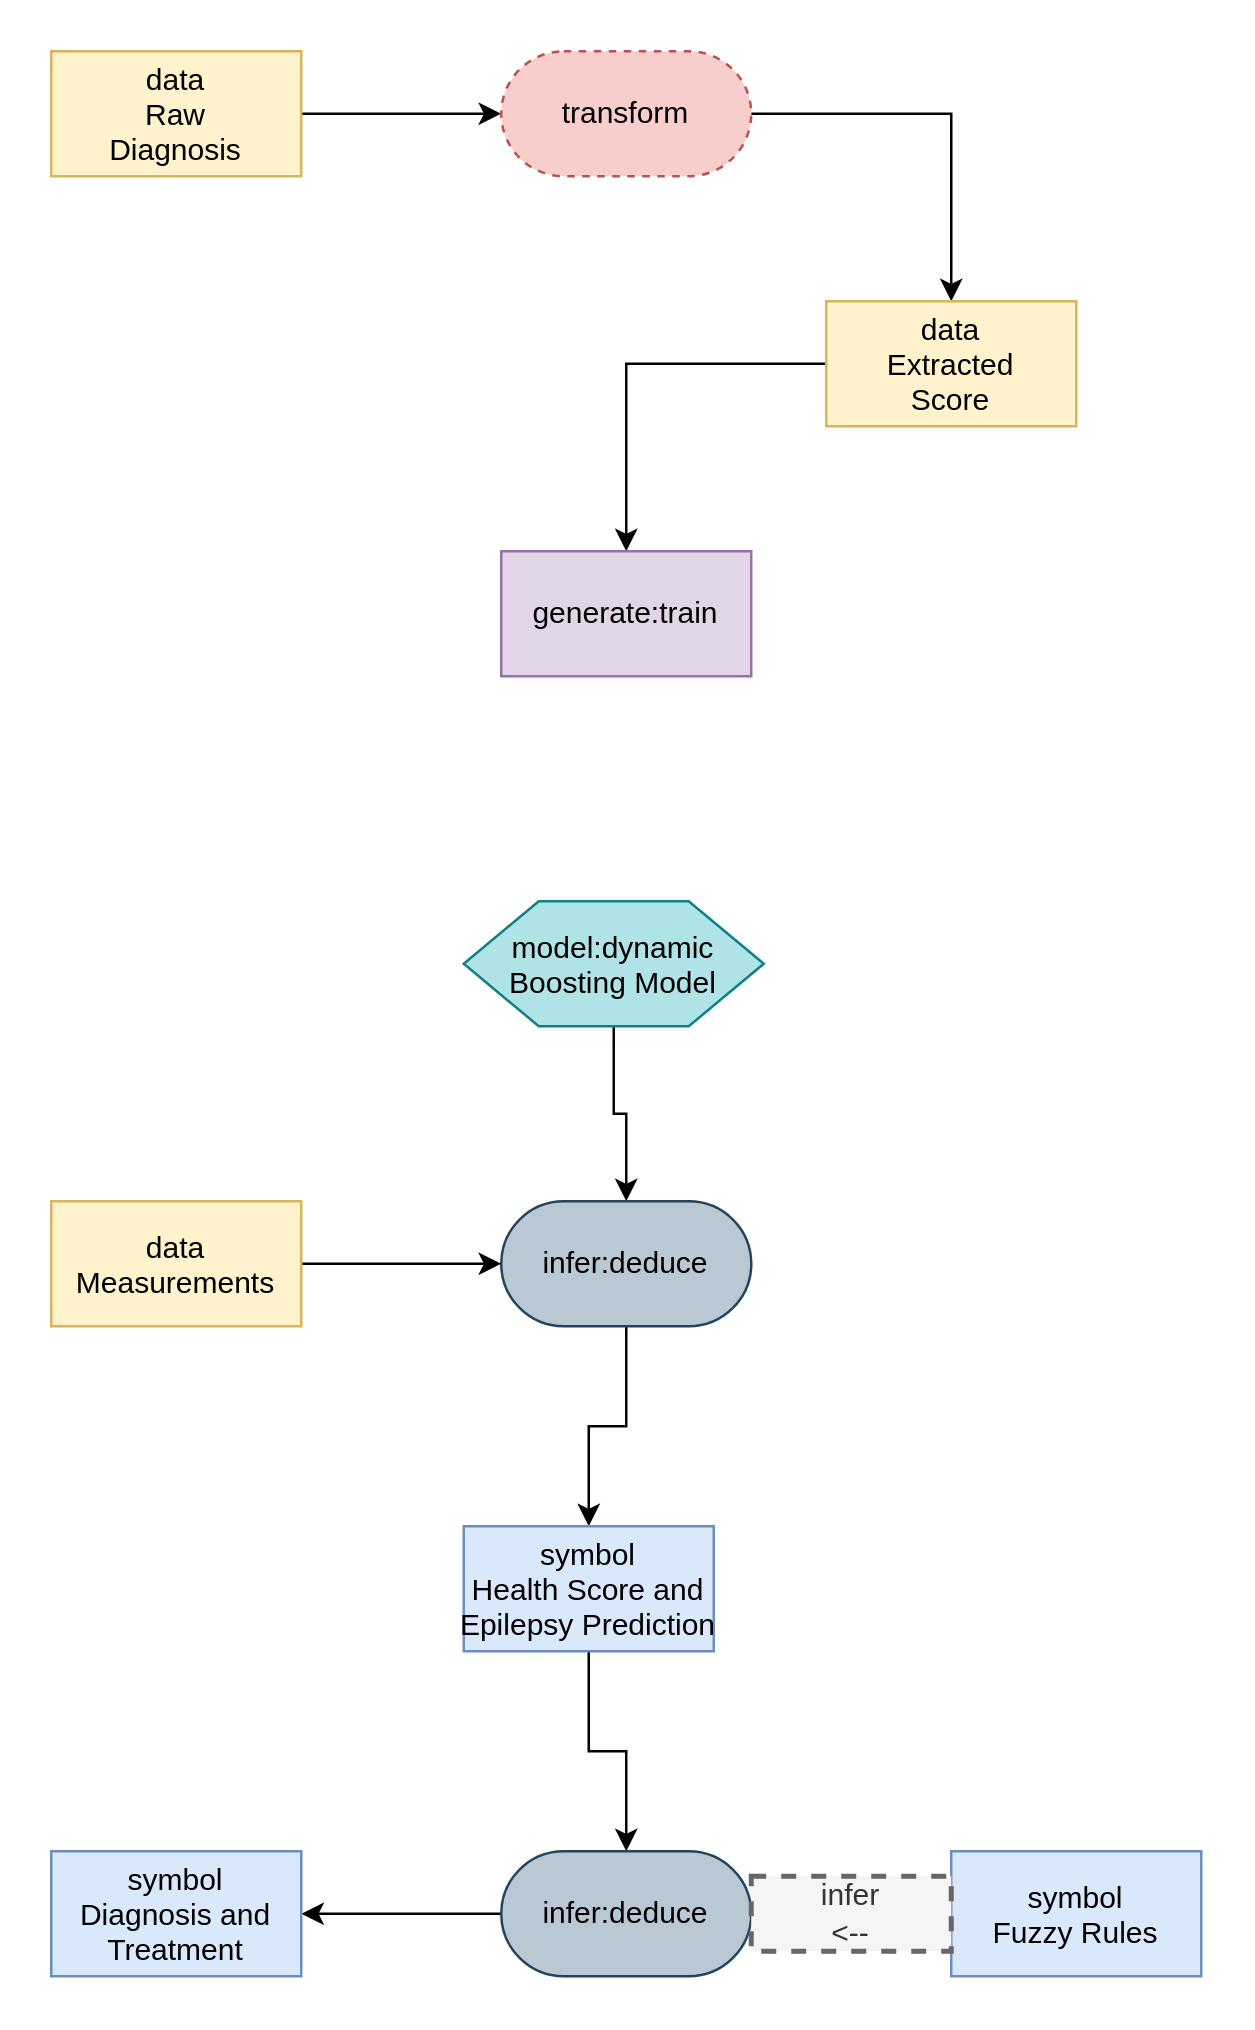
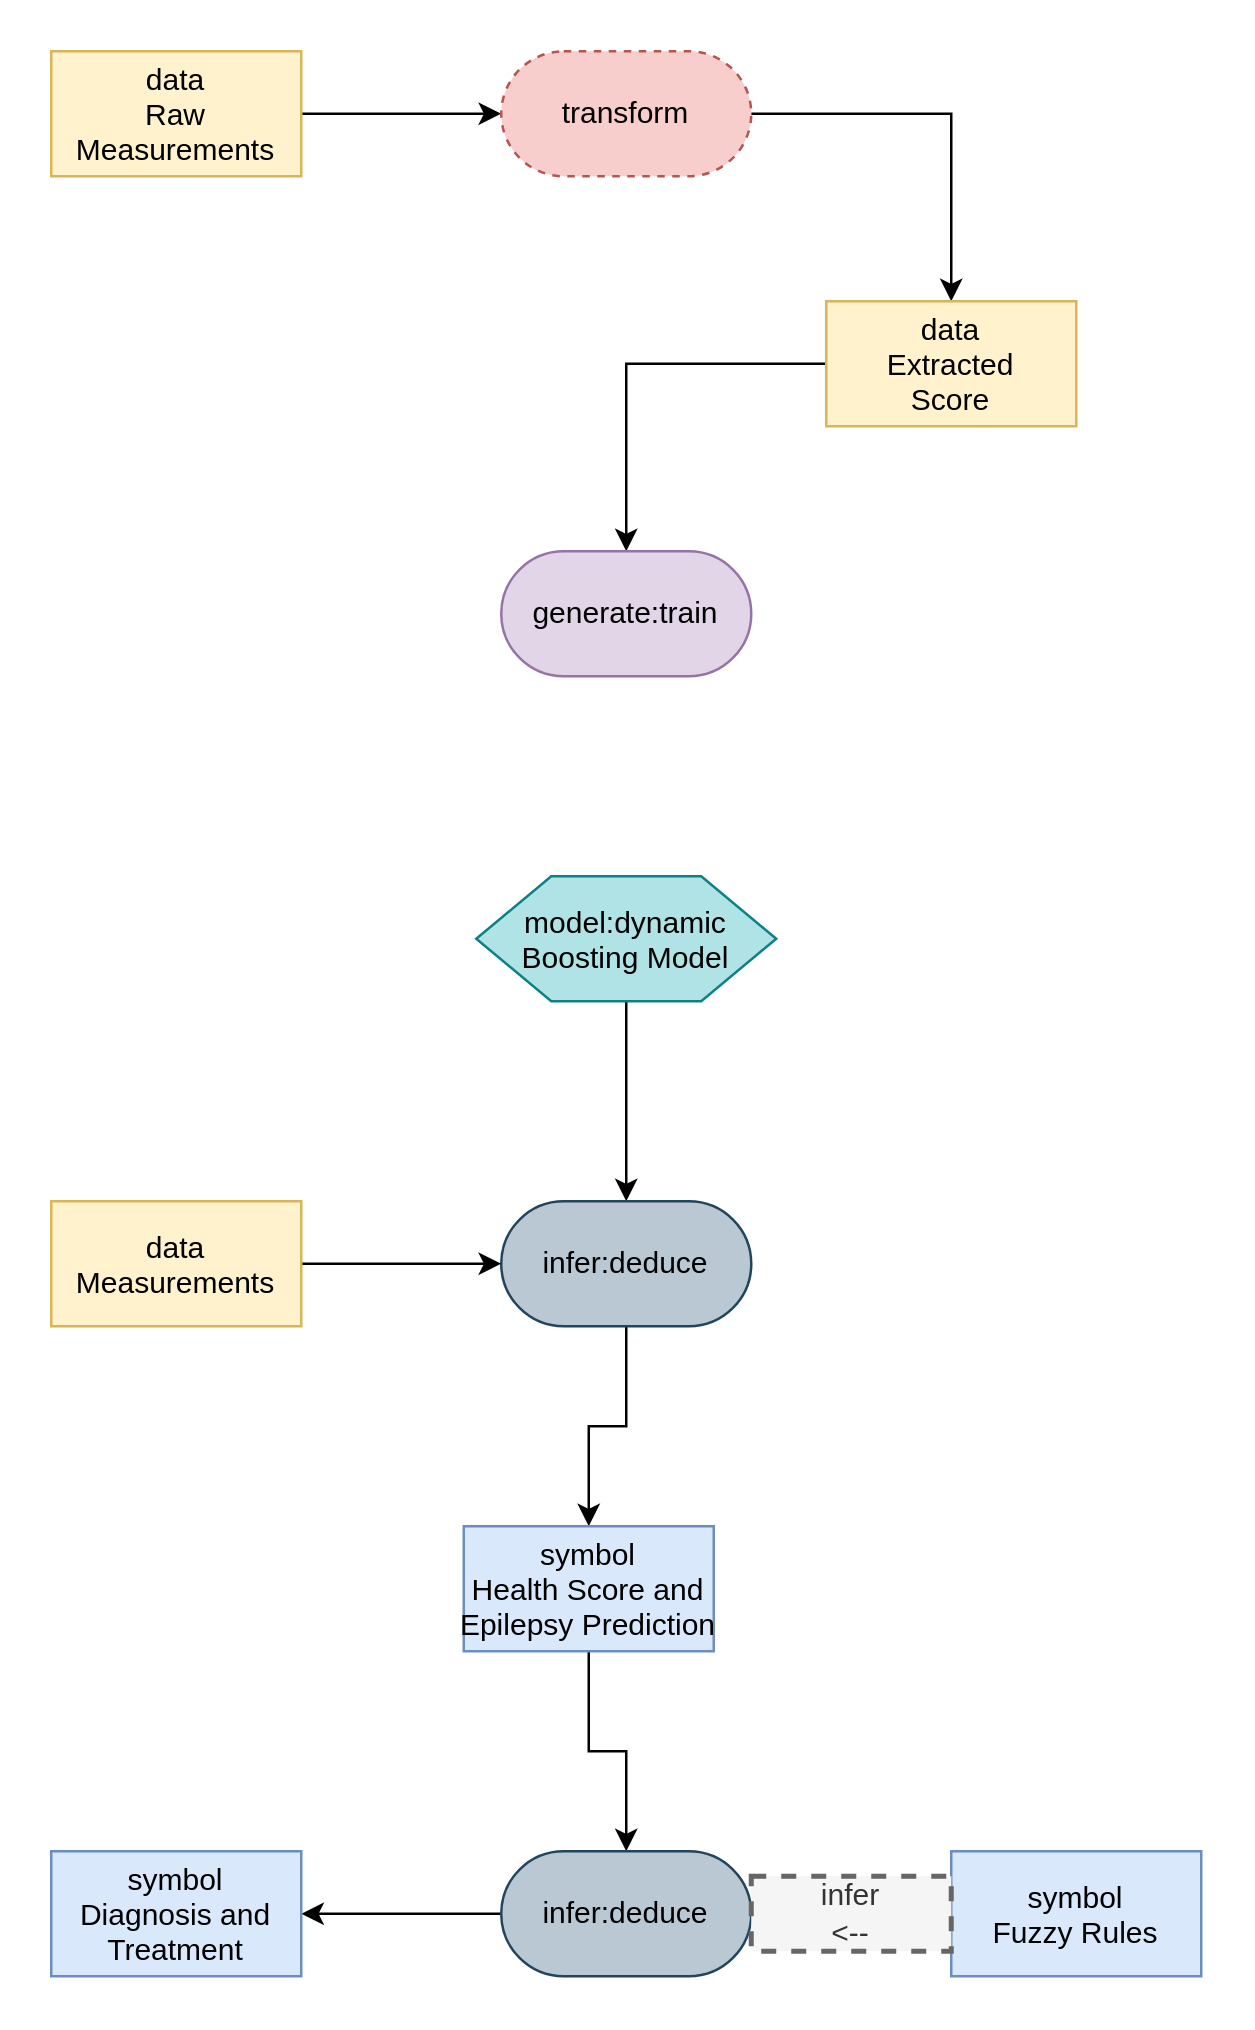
- <mxCell id="3" value="data&#10;Raw&#10;Diagnosis" style="rectangle;fillColor=#fff2cc;strokeColor=#d6b656;" name="data" vertex="1" parent="1"><mxGeometry x="20" y="20" width="100" height="50" as="geometry" /></mxCell>
+ <mxCell id="3" value="data&#10;Raw&#10;Measurements" style="rectangle;fillColor=#fff2cc;strokeColor=#d6b656;" name="data" vertex="1" parent="1"><mxGeometry x="20" y="20" width="100" height="50" as="geometry" /></mxCell>
- <mxCell id="8" value="generate:train" style="whiteSpace=wrap;html=1;arcSize=50;fillColor=#e1d5e7;strokeColor=#9673a6;rounded=0;" name="generate:train" vertex="1" parent="1"><mxGeometry x="200" y="220" width="100" height="50" as="geometry" /></mxCell>
+ <mxCell id="8" value="generate:train" style="rounded=1;whiteSpace=wrap;html=1;arcSize=50;fillColor=#e1d5e7;strokeColor=#9673a6;" name="generate:train" vertex="1" parent="1"><mxGeometry x="200" y="220" width="100" height="50" as="geometry" /></mxCell>
- <mxCell id="10" value="model:dynamic&#10;Boosting Model" style="shape=hexagon;perimeter=hexagonPerimeter2;fillColor=#b0e3e6;strokeColor=#0e8088;" name="model" vertex="1" parent="1"><mxGeometry x="185" y="360" width="120" height="50" as="geometry" /></mxCell>
+ <mxCell id="10" value="model:dynamic&#10;Boosting Model" style="shape=hexagon;perimeter=hexagonPerimeter2;fillColor=#b0e3e6;strokeColor=#0e8088;" name="model" vertex="1" parent="1"><mxGeometry x="190" y="350" width="120" height="50" as="geometry" /></mxCell>
